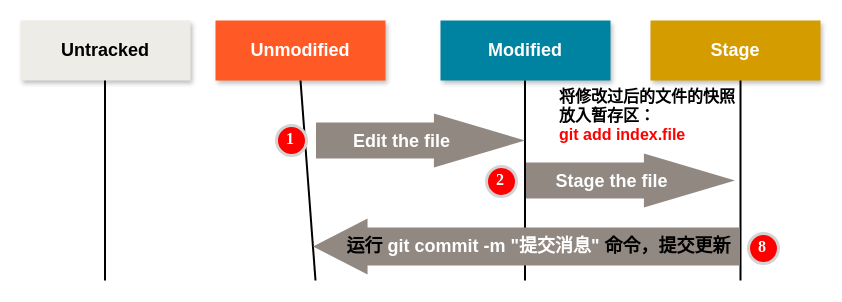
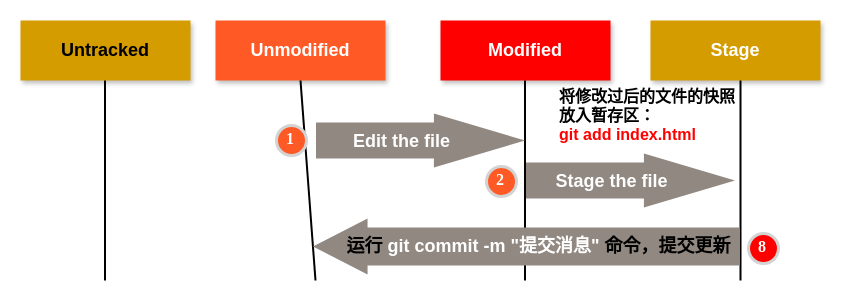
- <mxCell id="12" value="&lt;span style=&quot;font-size: 18px;&quot;&gt;&lt;b&gt;Untracked&lt;/b&gt;&lt;/span&gt;" style="rounded=0;whiteSpace=wrap;html=1;fillColor=#eeece6;shadow=1;strokeColor=none;" parent="1" vertex="1"><mxGeometry x="20" y="20" width="170" height="60" as="geometry" /></mxCell>
+ <mxCell id="12" value="&lt;span style=&quot;font-size: 18px;&quot;&gt;&lt;b&gt;Untracked&lt;/b&gt;&lt;/span&gt;" style="rounded=0;whiteSpace=wrap;html=1;fillColor=#d59c00;shadow=1;strokeColor=none;" parent="1" vertex="1"><mxGeometry x="20" y="20" width="170" height="60" as="geometry" /></mxCell>
- <mxCell id="3" value="&lt;font color=&quot;#ffffff&quot;&gt;&lt;span style=&quot;font-size: 18px;&quot;&gt;&lt;b&gt;Modified&lt;/b&gt;&lt;/span&gt;&lt;/font&gt;" style="rounded=0;whiteSpace=wrap;html=1;fillColor=#0083a0;shadow=1;strokeColor=none;" parent="1" vertex="1"><mxGeometry x="440" y="20" width="170" height="60" as="geometry" /></mxCell>
+ <mxCell id="3" value="&lt;font color=&quot;#ffffff&quot;&gt;&lt;span style=&quot;font-size: 18px;&quot;&gt;&lt;b&gt;Modified&lt;/b&gt;&lt;/span&gt;&lt;/font&gt;" style="rounded=0;whiteSpace=wrap;html=1;fillColor=#ff0000;shadow=1;strokeColor=none;" parent="1" vertex="1"><mxGeometry x="440" y="20" width="170" height="60" as="geometry" /></mxCell>
- <mxCell id="18" value="&lt;div style=&quot;text-align: left;&quot;&gt;&lt;span style=&quot;font-size: 16px; background-color: initial;&quot;&gt;&lt;b&gt;将修改过后的文件的快照放入暂存区：&lt;/b&gt;&lt;/span&gt;&lt;/div&gt;&lt;div style=&quot;text-align: left;&quot;&gt;&lt;span style=&quot;background-color: initial;&quot;&gt;&lt;font style=&quot;font-size: 16px;&quot; color=&quot;#ff0000&quot;&gt;&lt;b&gt;git add index.file&lt;/b&gt;&lt;/font&gt;&lt;/span&gt;&lt;/div&gt;" style="text;html=1;strokeColor=none;fillColor=none;align=center;verticalAlign=middle;whiteSpace=wrap;rounded=0;" vertex="1" parent="1"><mxGeometry x="558" y="90" width="193" height="50" as="geometry" /></mxCell>
+ <mxCell id="18" value="&lt;div style=&quot;text-align: left;&quot;&gt;&lt;span style=&quot;font-size: 16px; background-color: initial;&quot;&gt;&lt;b&gt;将修改过后的文件的快照放入暂存区：&lt;/b&gt;&lt;/span&gt;&lt;/div&gt;&lt;div style=&quot;text-align: left;&quot;&gt;&lt;span style=&quot;background-color: initial;&quot;&gt;&lt;font style=&quot;font-size: 16px;&quot; color=&quot;#ff0000&quot;&gt;&lt;b&gt;git add index.html&lt;/b&gt;&lt;/font&gt;&lt;/span&gt;&lt;/div&gt;" style="text;html=1;strokeColor=none;fillColor=none;align=center;verticalAlign=middle;whiteSpace=wrap;rounded=0;" vertex="1" parent="1"><mxGeometry x="558" y="90" width="193" height="50" as="geometry" /></mxCell>
- <mxCell id="14" value="&lt;font color=&quot;#ffffff&quot; style=&quot;font-size: 16px;&quot;&gt;&lt;b&gt;1&lt;/b&gt;&lt;/font&gt;" style="ellipse;whiteSpace=wrap;html=1;aspect=fixed;strokeWidth=3;fontFamily=Tahoma;spacingBottom=4;spacingRight=2;strokeColor=#d3d3d3;fillColor=#FF0000;" parent="1" vertex="1"><mxGeometry x="276" y="125" width="30" height="30" as="geometry" /></mxCell>
+ <mxCell id="14" value="&lt;font color=&quot;#ffffff&quot; style=&quot;font-size: 16px;&quot;&gt;&lt;b&gt;1&lt;/b&gt;&lt;/font&gt;" style="ellipse;whiteSpace=wrap;html=1;aspect=fixed;strokeWidth=3;fontFamily=Tahoma;spacingBottom=4;spacingRight=2;strokeColor=#d3d3d3;fillColor=#ff5a26;" parent="1" vertex="1"><mxGeometry x="276" y="125" width="30" height="30" as="geometry" /></mxCell>
- <mxCell id="15" value="&lt;font color=&quot;#ffffff&quot; style=&quot;font-size: 16px;&quot;&gt;&lt;b&gt;2&lt;/b&gt;&lt;/font&gt;" style="ellipse;whiteSpace=wrap;html=1;aspect=fixed;strokeWidth=3;fontFamily=Tahoma;spacingBottom=4;spacingRight=2;strokeColor=#d3d3d3;fillColor=#FF0000;" parent="1" vertex="1"><mxGeometry x="486" y="166" width="30" height="30" as="geometry" /></mxCell>
+ <mxCell id="15" value="&lt;font color=&quot;#ffffff&quot; style=&quot;font-size: 16px;&quot;&gt;&lt;b&gt;2&lt;/b&gt;&lt;/font&gt;" style="ellipse;whiteSpace=wrap;html=1;aspect=fixed;strokeWidth=3;fontFamily=Tahoma;spacingBottom=4;spacingRight=2;strokeColor=#d3d3d3;fillColor=#ff5a26;" parent="1" vertex="1"><mxGeometry x="486" y="166" width="30" height="30" as="geometry" /></mxCell>
